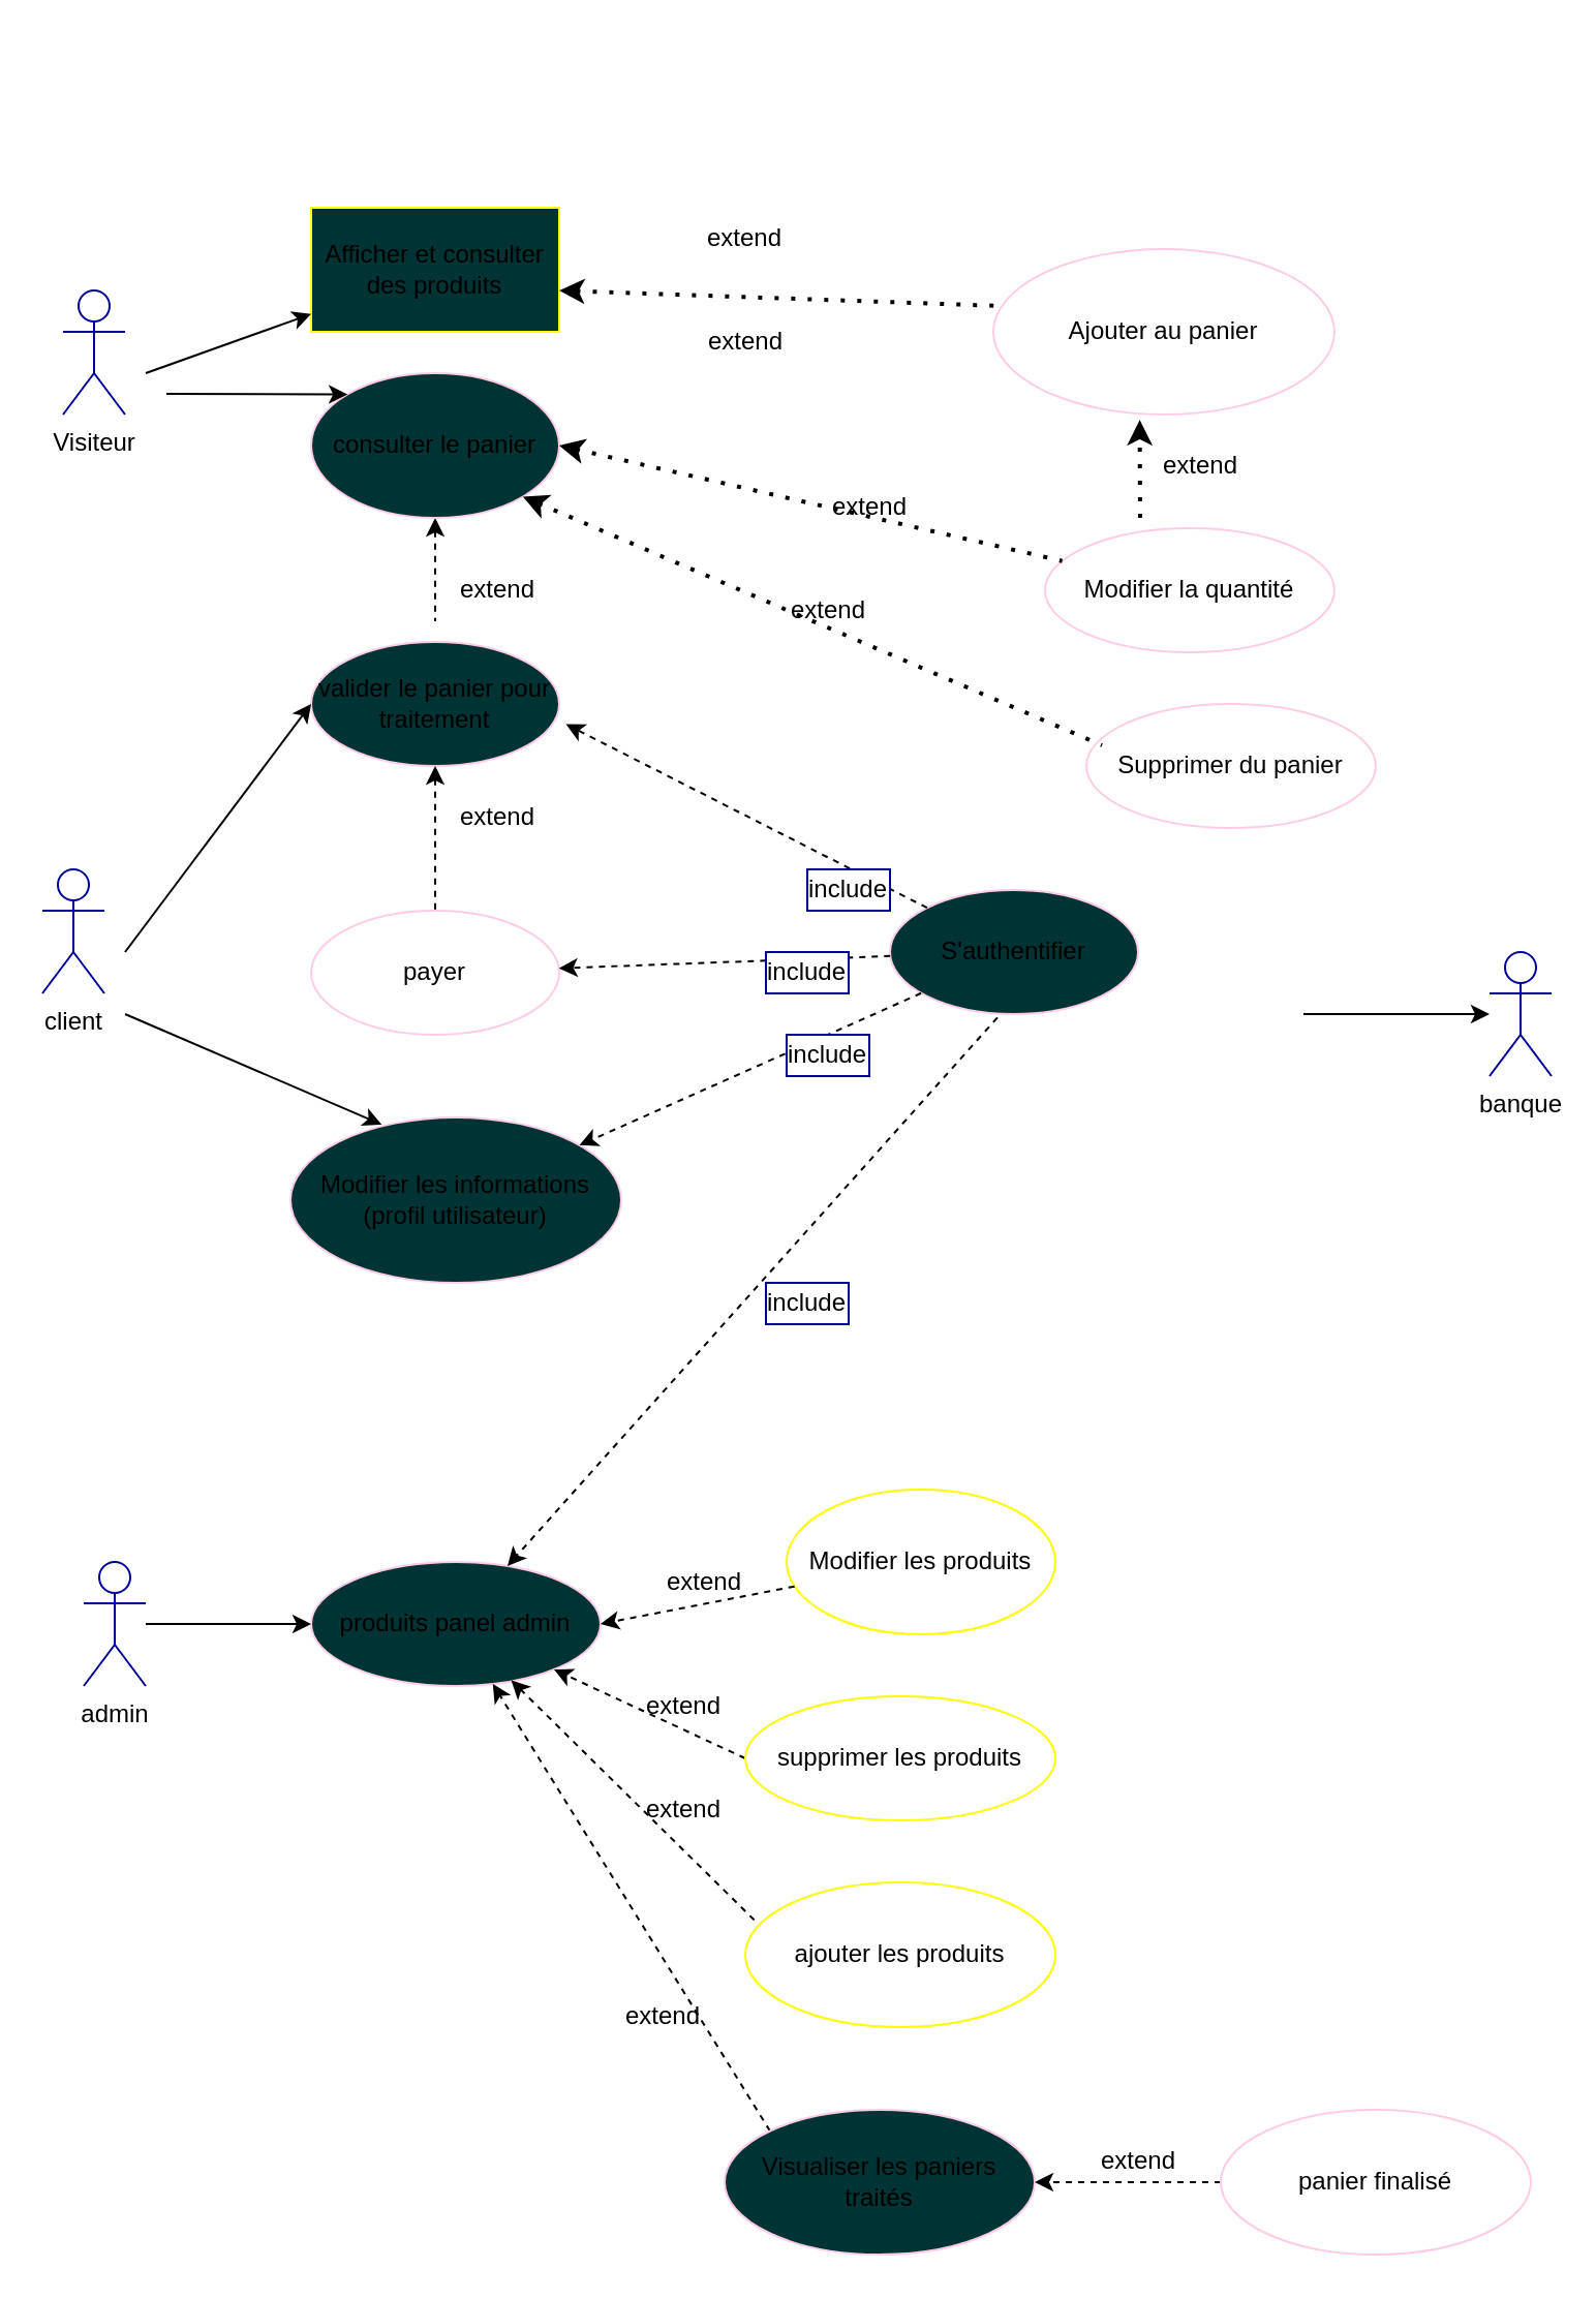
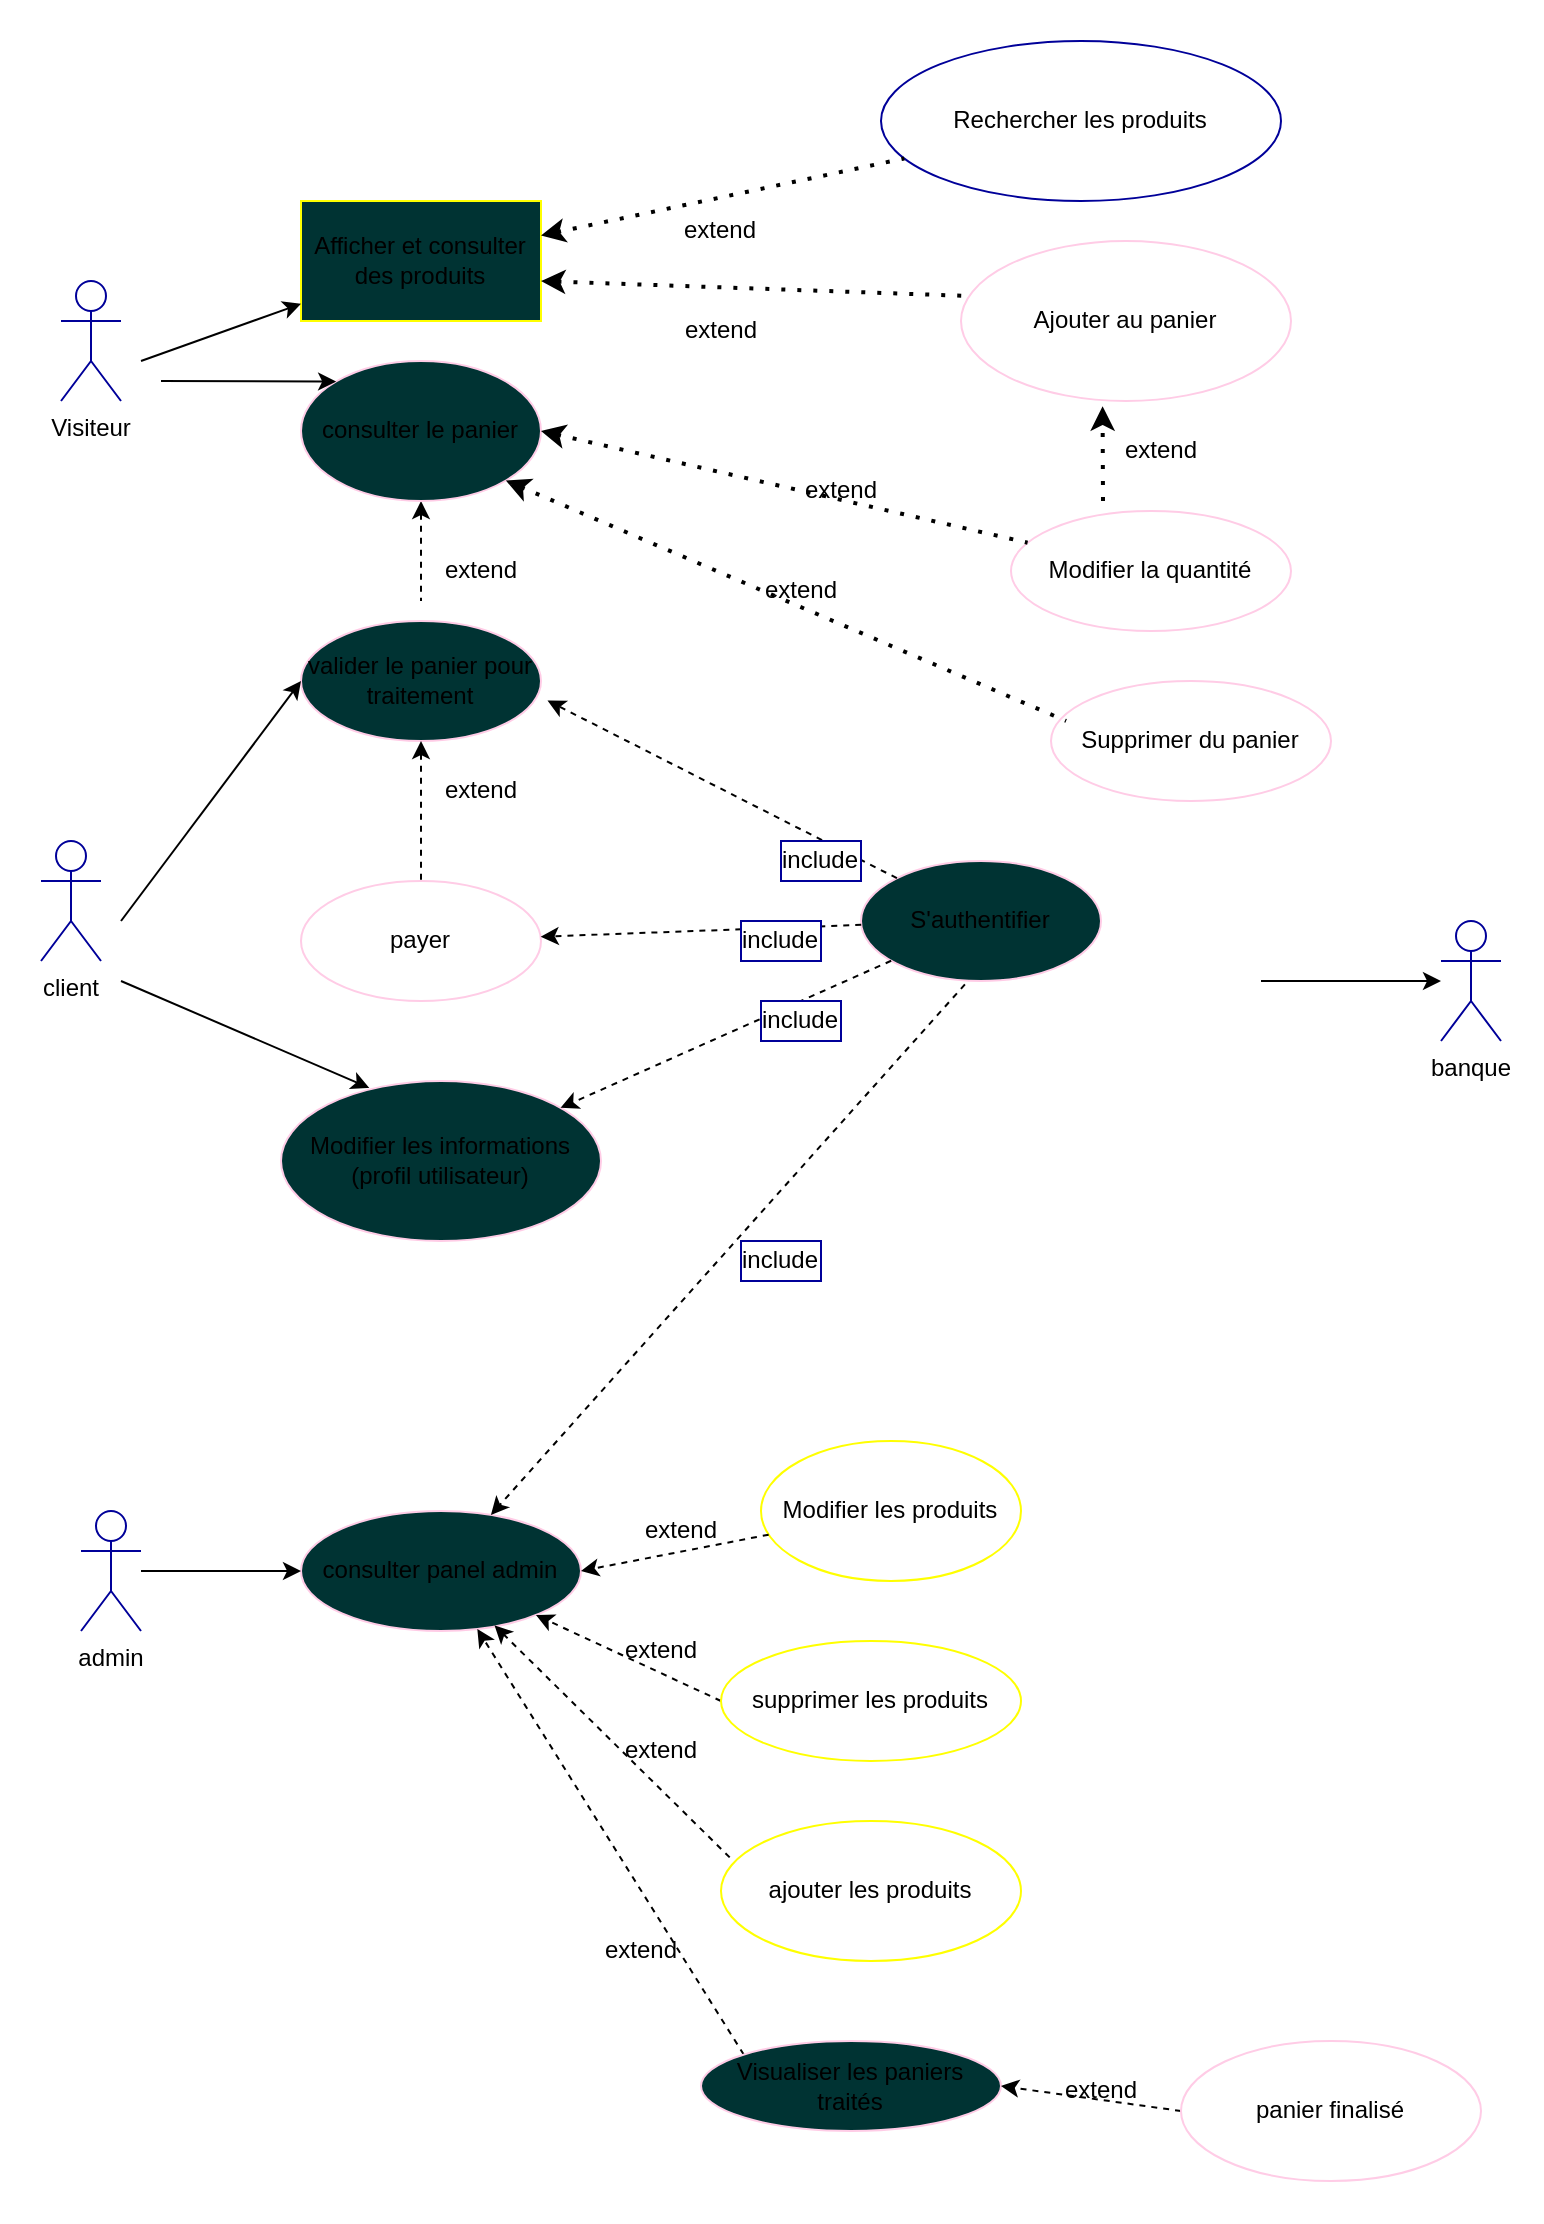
+ <mxCell id="10" value="Rechercher les produits" style="ellipse;whiteSpace=wrap;html=1;strokeColor=#000099;" parent="1" vertex="1"><mxGeometry x="440" width="200" height="80" as="geometry" y="20" /></mxCell>
+ <mxCell id="14" value="" style="endArrow=none;dashed=1;html=1;dashPattern=1 3;strokeWidth=2;startArrow=classic;startFill=1;endFill=0;" parent="1" source="5" edge="1" target="10"><mxGeometry width="50" height="50" relative="1" as="geometry"><mxPoint x="240" y="235" as="sourcePoint" /><mxPoint x="390" y="300" as="targetPoint" /></mxGeometry></mxCell>
- <mxCell id="19" value="produits panel admin" style="ellipse;whiteSpace=wrap;html=1;strokeColor=#FFCCE6;fillColor=#003333;" parent="1" vertex="1"><mxGeometry x="150" y="755" width="140" height="60" as="geometry" /></mxCell>
+ <mxCell id="19" value="consulter panel admin" style="ellipse;whiteSpace=wrap;html=1;strokeColor=#FFCCE6;fillColor=#003333;" parent="1" vertex="1"><mxGeometry x="150" y="755" width="140" height="60" as="geometry" /></mxCell>
- <mxCell id="59" value="Visualiser les paniers traités" style="ellipse;whiteSpace=wrap;html=1;strokeColor=#FFCCE6;fillColor=#003333;" vertex="1" parent="1"><mxGeometry x="350" y="1020" width="150" height="70" as="geometry" /></mxCell>
+ <mxCell id="59" value="Visualiser les paniers traités" style="ellipse;whiteSpace=wrap;html=1;strokeColor=#FFCCE6;fillColor=#003333;" vertex="1" parent="1"><mxGeometry x="350" y="1020" width="150" height="45" as="geometry" /></mxCell>
